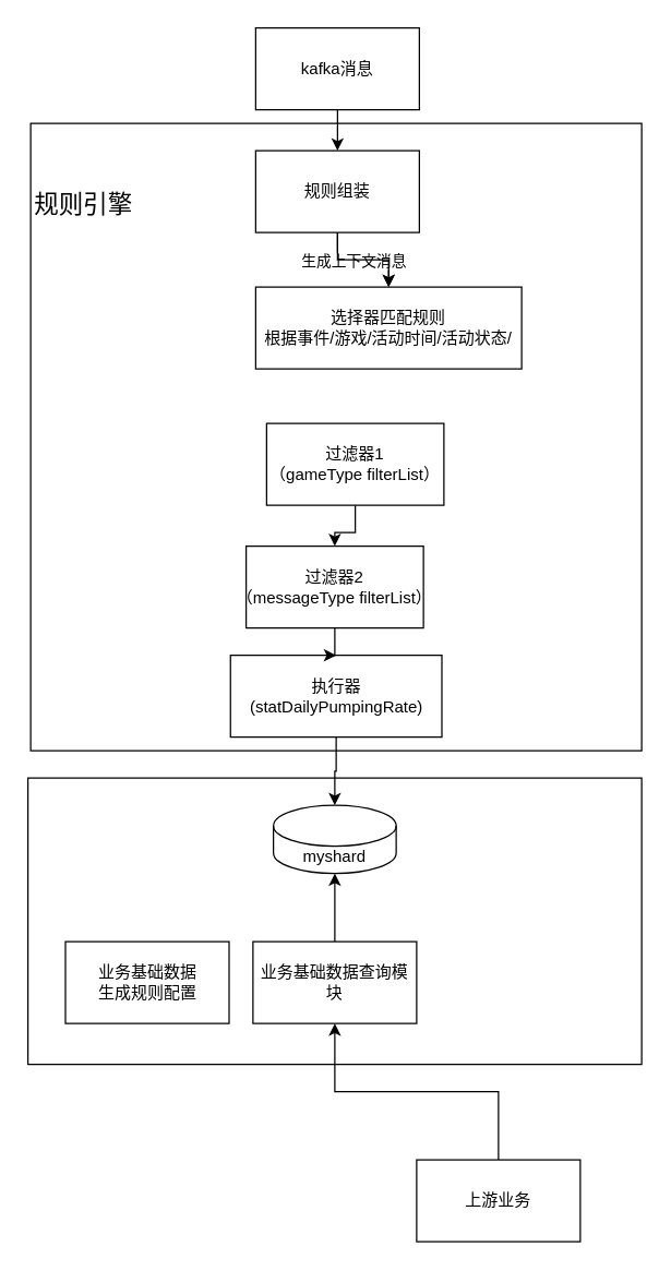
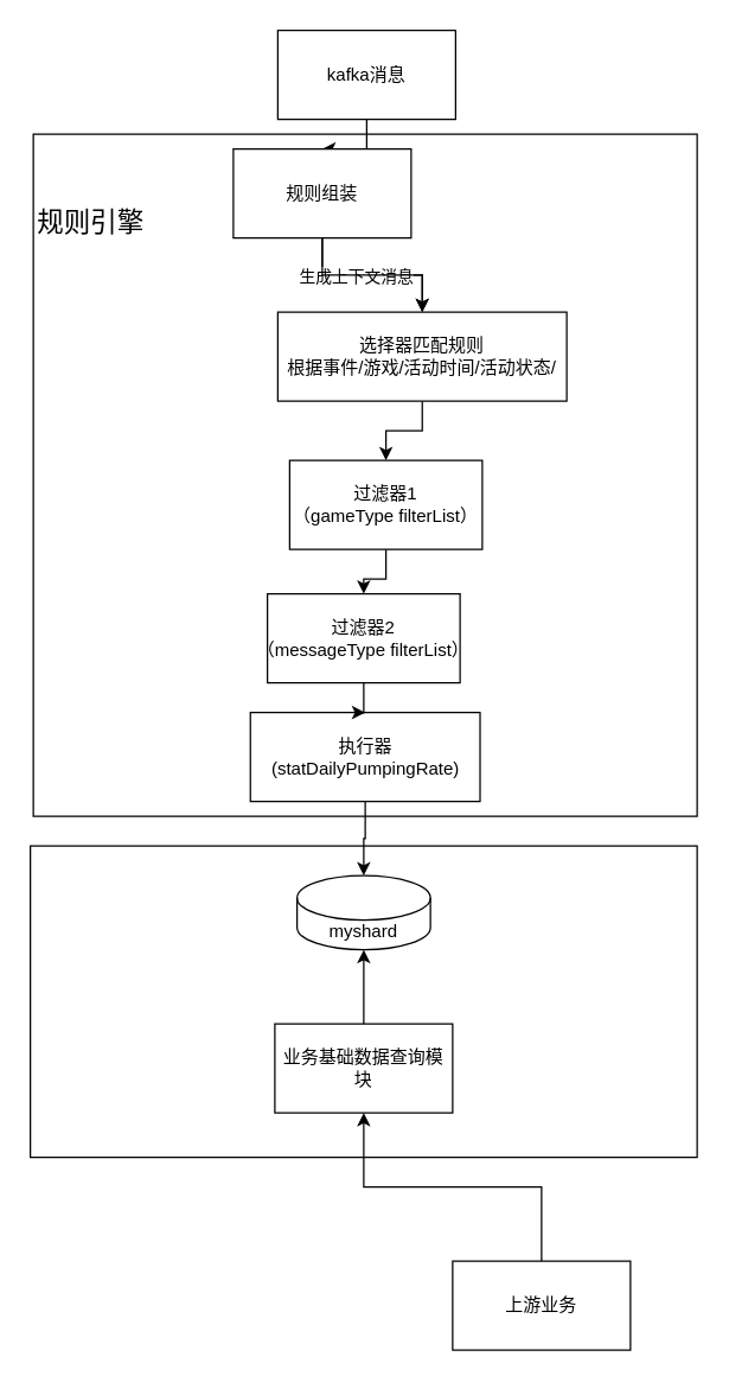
- <mxCell id="8" value="规则组装" style="rounded=0;whiteSpace=wrap;html=1;" vertex="1" parent="1"><mxGeometry x="187" y="110" width="120" height="60" as="geometry" /></mxCell>
+ <mxCell id="8" value="规则组装" style="rounded=0;whiteSpace=wrap;html=1;" vertex="1" parent="1"><mxGeometry x="157" y="100" width="120" height="60" as="geometry" /></mxCell>
+ <mxCell id="9" value="" style="edgeStyle=orthogonalEdgeStyle;rounded=0;orthogonalLoop=1;jettySize=auto;html=1;" edge="1" parent="1" source="10" target="12"><mxGeometry relative="1" as="geometry" /></mxCell>
- <mxCell id="22" value="业务基础数据&lt;br&gt;生成规则配置" style="rounded=0;whiteSpace=wrap;html=1;" vertex="1" parent="1"><mxGeometry x="47.5" y="690" width="120" height="60" as="geometry" /></mxCell>
